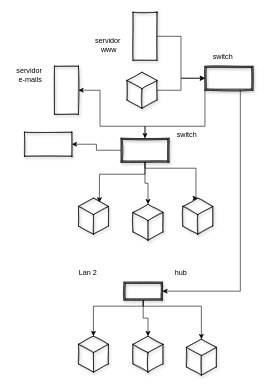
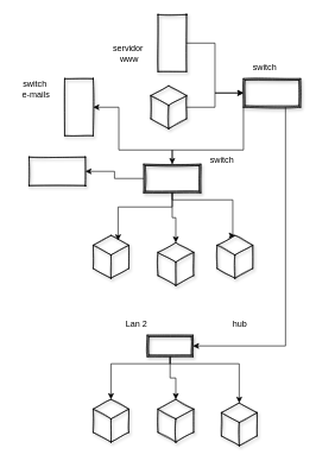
- <mxCell id="23" value="servidor&amp;nbsp;&lt;br&gt;e-mails" style="text;html=1;strokeColor=none;fillColor=none;align=center;verticalAlign=middle;whiteSpace=wrap;rounded=0;shadow=1;glass=0;sketch=1;" vertex="1" parent="1"><mxGeometry x="20" y="110" width="60" height="30" as="geometry" /></mxCell>
+ <mxCell id="23" value="switch&amp;nbsp;&lt;br&gt;e-mails" style="text;html=1;strokeColor=none;fillColor=none;align=center;verticalAlign=middle;whiteSpace=wrap;rounded=0;shadow=1;glass=0;sketch=1;" vertex="1" parent="1"><mxGeometry x="20" y="110" width="60" height="30" as="geometry" /></mxCell>
- <mxCell id="29" value="Lan 2" style="text;html=1;strokeColor=none;fillColor=none;align=center;verticalAlign=middle;whiteSpace=wrap;rounded=0;shadow=1;glass=0;sketch=1;" vertex="1" parent="1"><mxGeometry x="116" y="440" width="60" height="30" as="geometry" /></mxCell>
+ <mxCell id="29" value="Lan 2" style="text;html=1;strokeColor=none;fillColor=none;align=center;verticalAlign=middle;whiteSpace=wrap;rounded=0;shadow=1;glass=0;sketch=1;" vertex="1" parent="1"><mxGeometry x="161" y="440" width="60" height="30" as="geometry" /></mxCell>
- <mxCell id="28" value="hub" style="text;html=1;strokeColor=none;fillColor=none;align=center;verticalAlign=middle;whiteSpace=wrap;rounded=0;shadow=1;glass=0;sketch=1;" vertex="1" parent="1"><mxGeometry x="271" y="440" width="60" height="30" as="geometry" /></mxCell>
+ <mxCell id="28" value="hub" style="text;html=1;strokeColor=none;fillColor=none;align=center;verticalAlign=middle;whiteSpace=wrap;rounded=0;shadow=1;glass=0;sketch=1;" vertex="1" parent="1"><mxGeometry x="306" y="440" width="60" height="30" as="geometry" /></mxCell>
